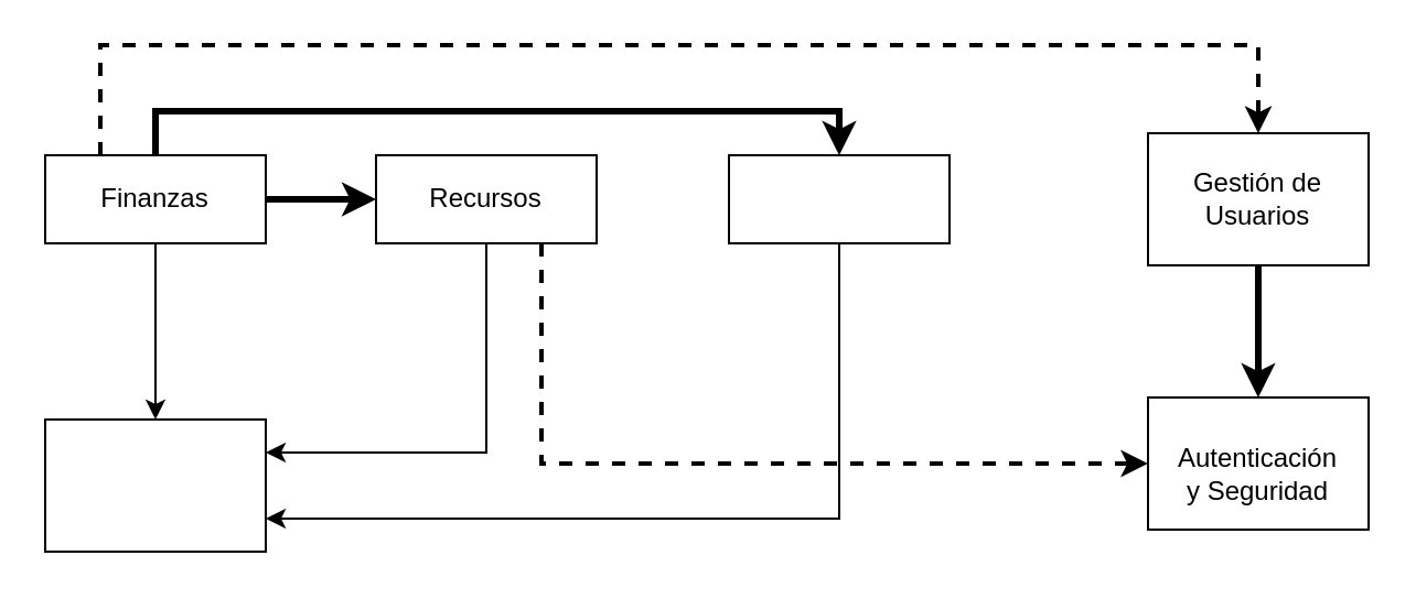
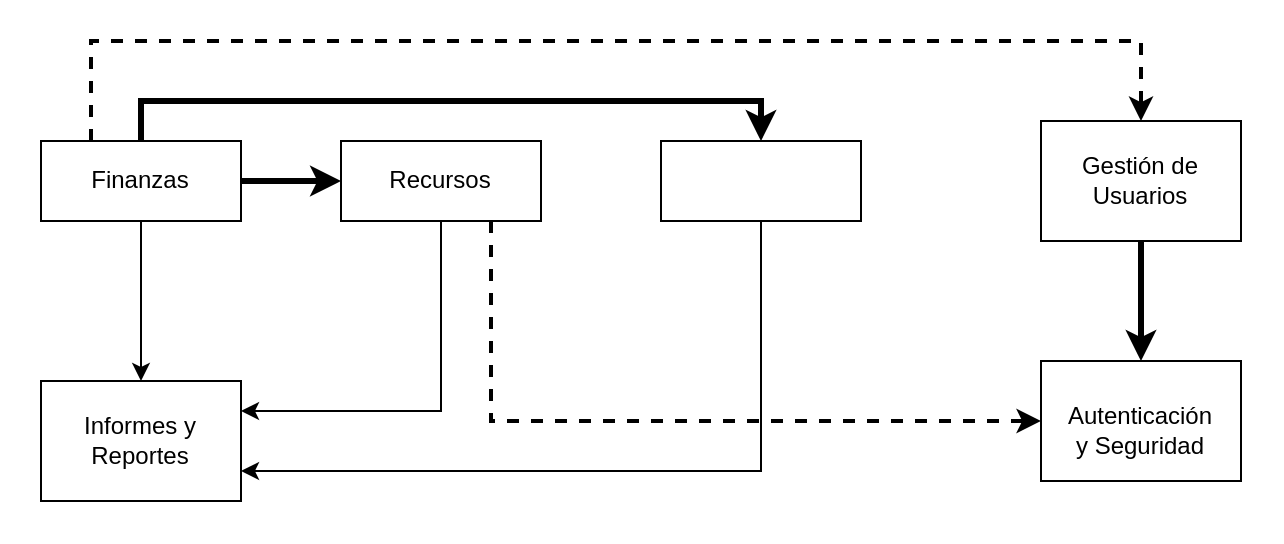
+ <mxCell id="19" value="Informes y Reportes" style="text;html=1;align=center;verticalAlign=middle;whiteSpace=wrap;rounded=0;" vertex="1" parent="1"><mxGeometry x="30" y="195" width="80" height="50" as="geometry" /></mxCell>
